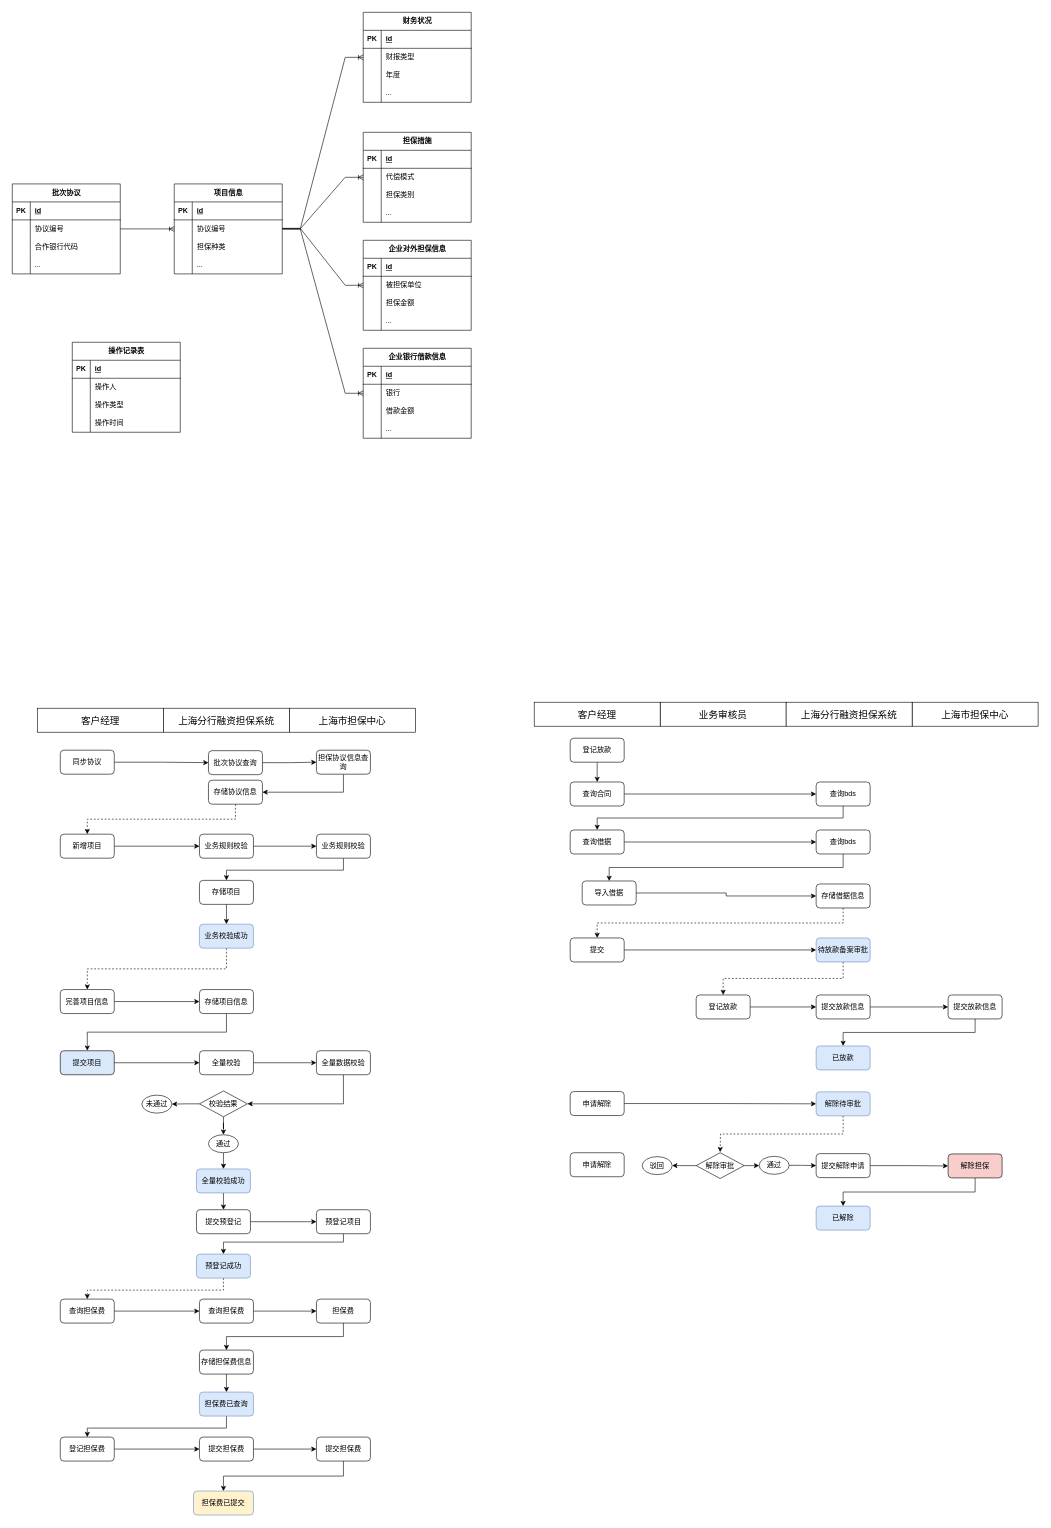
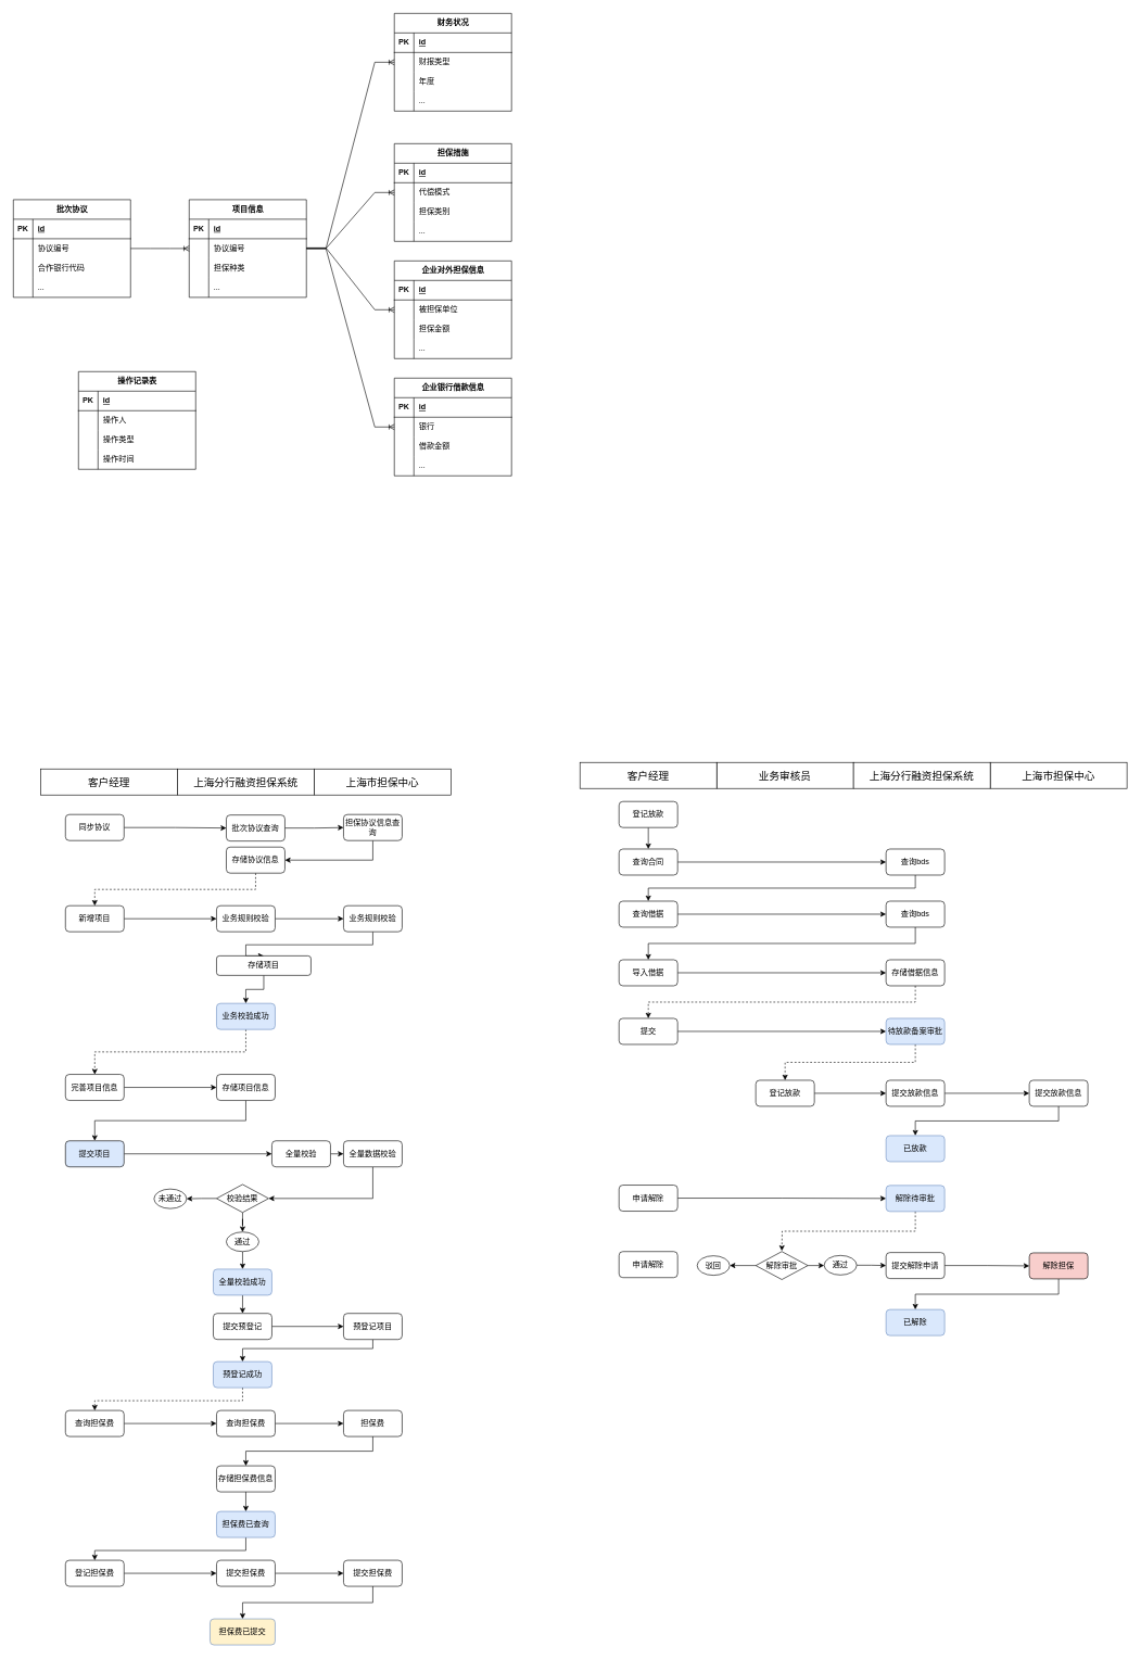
- <mxCell id="117" value="存储项目" style="rounded=1;whiteSpace=wrap;html=1;" vertex="1" parent="1"><mxGeometry x="332" y="1467" width="90" height="40" as="geometry" /></mxCell>
+ <mxCell id="117" value="存储项目" style="rounded=1;whiteSpace=wrap;html=1;" vertex="1" parent="1"><mxGeometry x="332" y="1467" width="145" height="30" as="geometry" /></mxCell>
- <mxCell id="173" value="导入借据" style="rounded=1;whiteSpace=wrap;html=1;" vertex="1" parent="1"><mxGeometry x="970" y="1468" width="90" height="40" as="geometry" /></mxCell>
+ <mxCell id="173" value="导入借据" style="rounded=1;whiteSpace=wrap;html=1;" vertex="1" parent="1"><mxGeometry x="950" y="1473" width="90" height="40" as="geometry" /></mxCell>
- <mxCell id="125" value="全量校验" style="rounded=1;whiteSpace=wrap;html=1;" vertex="1" parent="1"><mxGeometry x="332" y="1751" width="90" height="40" as="geometry" /></mxCell>
+ <mxCell id="125" value="全量校验" style="rounded=1;whiteSpace=wrap;html=1;" vertex="1" parent="1"><mxGeometry x="417" y="1751" width="90" height="40" as="geometry" /></mxCell>
